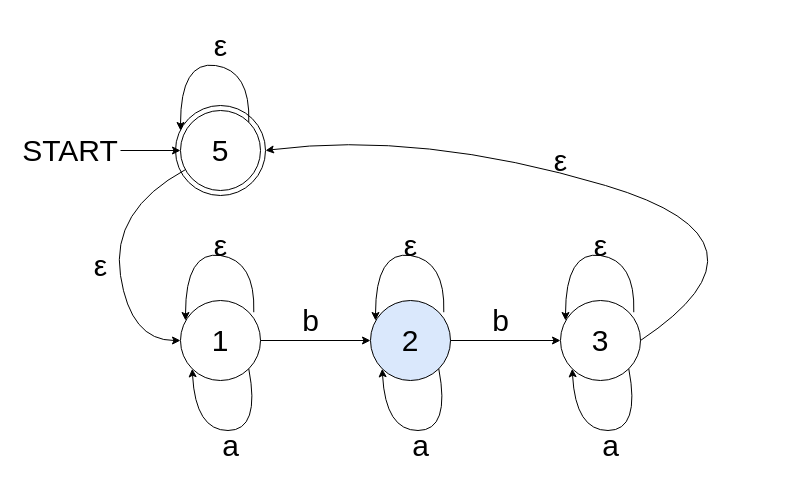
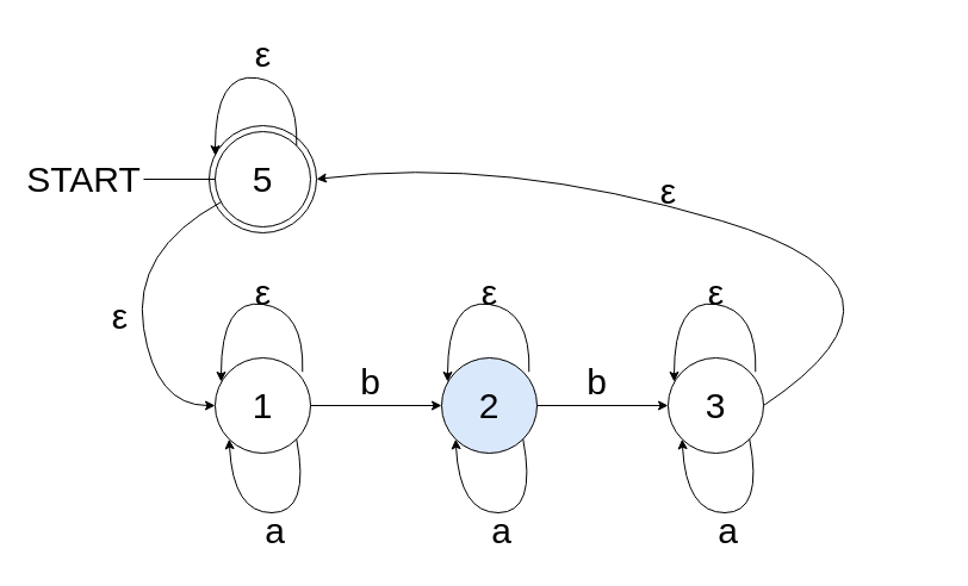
- <mxCell id="4" value="" style="edgeStyle=orthogonalEdgeStyle;rounded=0;orthogonalLoop=1;jettySize=auto;html=1;fontSize=30;" edge="1" parent="1" source="5" target="3"><mxGeometry relative="1" as="geometry" /></mxCell>
+ <mxCell id="4" value="" style="edgeStyle=orthogonalEdgeStyle;rounded=0;orthogonalLoop=1;jettySize=auto;html=1;fontSize=30;endArrow=none;" edge="1" parent="1" source="5" target="3"><mxGeometry relative="1" as="geometry" /></mxCell>
